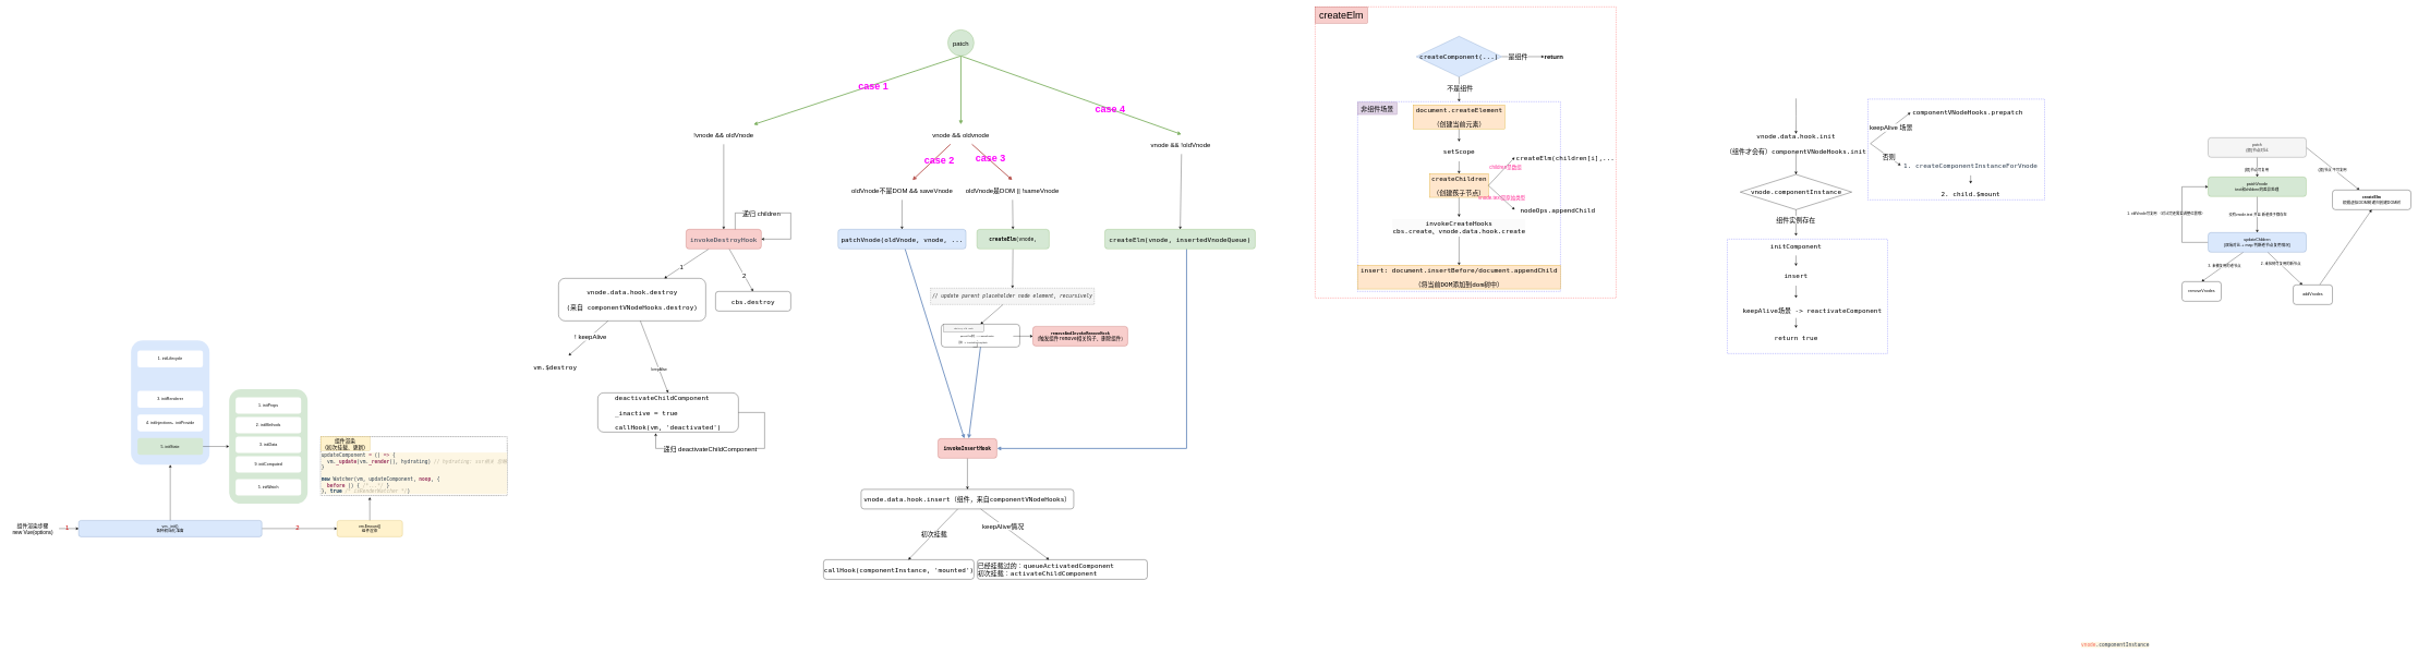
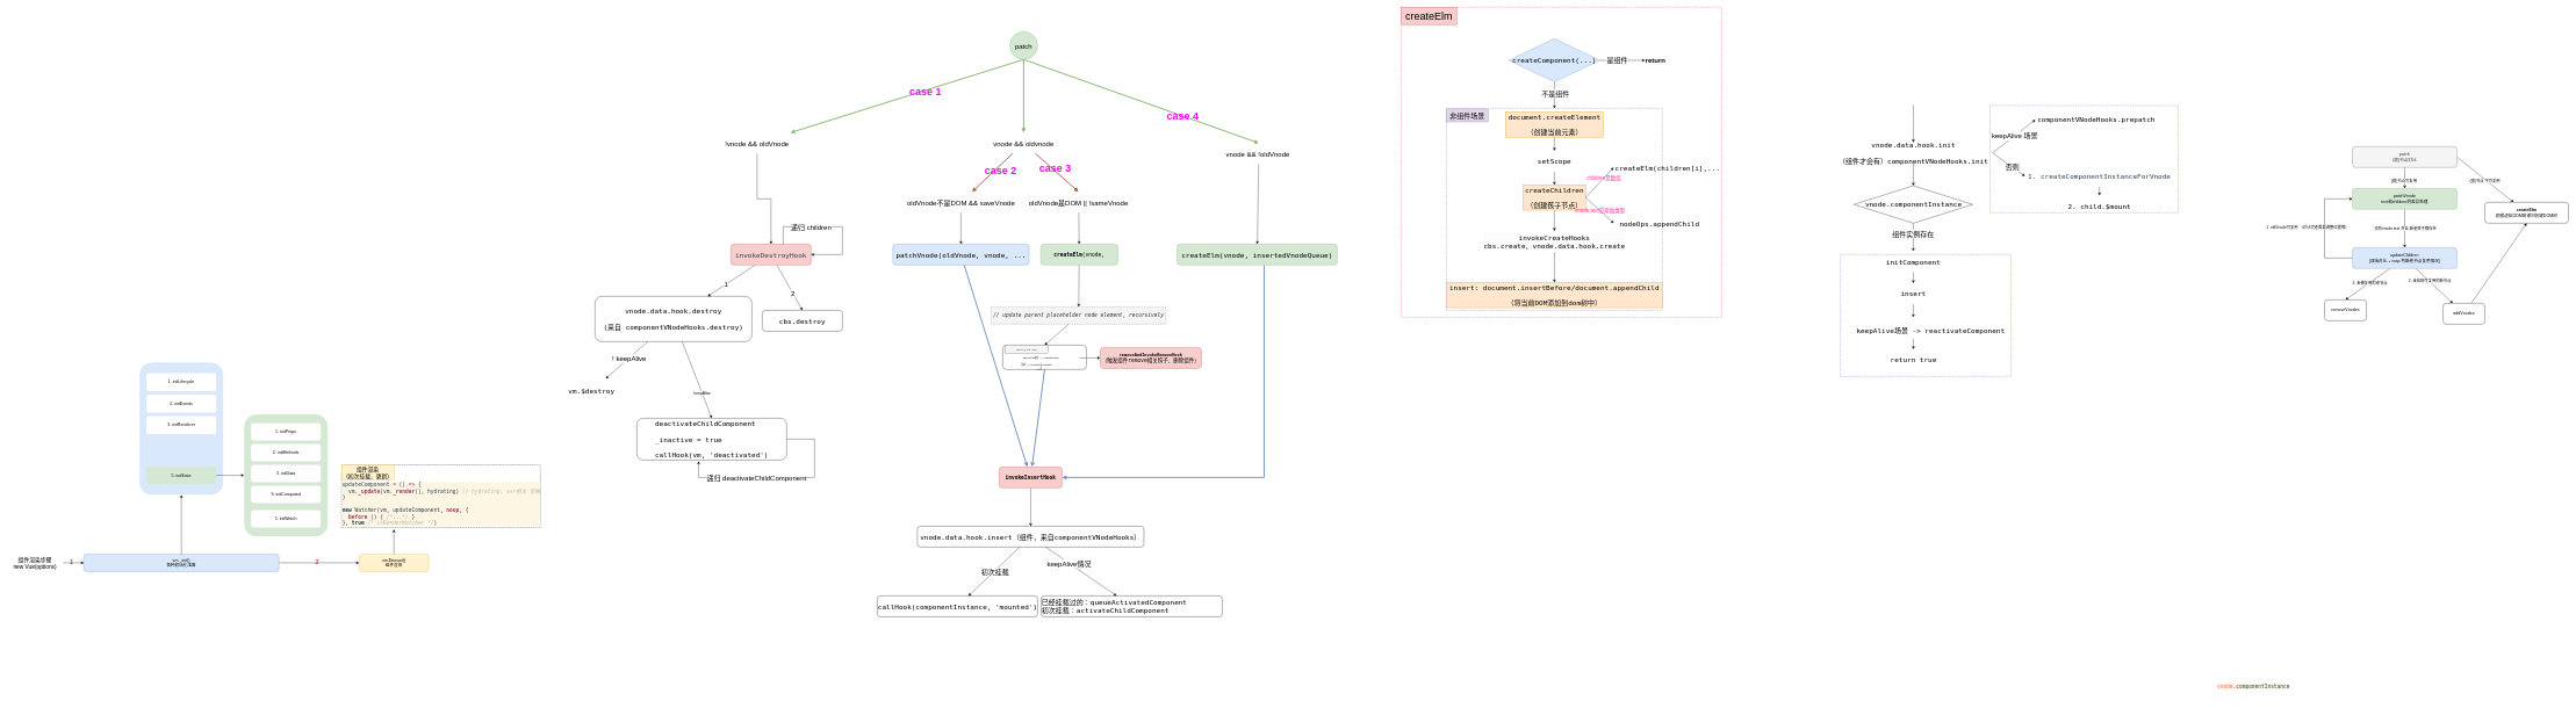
- <mxCell id="57" value="!vnode &amp;amp;&amp;amp; oldVnode" style="text;html=1;strokeColor=none;fillColor=none;align=center;verticalAlign=middle;whiteSpace=wrap;rounded=0;fontSize=20;" parent="1" vertex="1"><mxGeometry x="2112" y="380" width="200" height="60" as="geometry" /></mxCell>
+ <mxCell id="57" value="!vnode &amp;amp;&amp;amp; oldVnode" style="text;html=1;strokeColor=none;fillColor=none;align=center;verticalAlign=middle;whiteSpace=wrap;rounded=0;fontSize=20;" parent="1" vertex="1"><mxGeometry x="2072" y="380" width="200" height="60" as="geometry" /></mxCell>
+ <mxCell id="28" value="2. initEvents" style="rounded=1;whiteSpace=wrap;html=1;strokeColor=none;dashed=1;" parent="1" vertex="1"><mxGeometry x="420" y="1132.353" width="200" height="51.471" as="geometry" /></mxCell>
- <mxCell id="30" value="4. initInjections、initProvide" style="rounded=1;whiteSpace=wrap;html=1;strokeColor=none;dashed=1;" parent="1" vertex="1"><mxGeometry x="420" y="1266.176" width="200" height="51.471" as="geometry" /></mxCell>
- <mxCell id="93" value="&lt;pre style=&quot;font-family: &amp;quot;Fira Code&amp;quot;, monospace; font-size: 20px;&quot;&gt;vnode.data.hook.&lt;span style=&quot;font-size: 20px;&quot;&gt;insert（组件，来自componentVNodeHooks）&lt;/span&gt;&lt;/pre&gt;" style="text;whiteSpace=wrap;html=1;fontSize=20;labelBackgroundColor=none;fontColor=default;fontStyle=0;align=center;verticalAlign=middle;strokeColor=default;rounded=1;" parent="1" vertex="1"><mxGeometry x="2632" y="1495" width="650" height="60" as="geometry" /></mxCell>
+ <mxCell id="93" value="&lt;pre style=&quot;font-family: &amp;quot;Fira Code&amp;quot;, monospace; font-size: 20px;&quot;&gt;vnode.data.hook.&lt;span style=&quot;font-size: 20px;&quot;&gt;insert（组件，来自componentVNodeHooks）&lt;/span&gt;&lt;/pre&gt;" style="text;whiteSpace=wrap;html=1;fontSize=20;labelBackgroundColor=none;fontColor=default;fontStyle=0;align=center;verticalAlign=middle;strokeColor=default;rounded=1;" parent="1" vertex="1"><mxGeometry x="2632" y="1510" width="650" height="60" as="geometry" /></mxCell>
